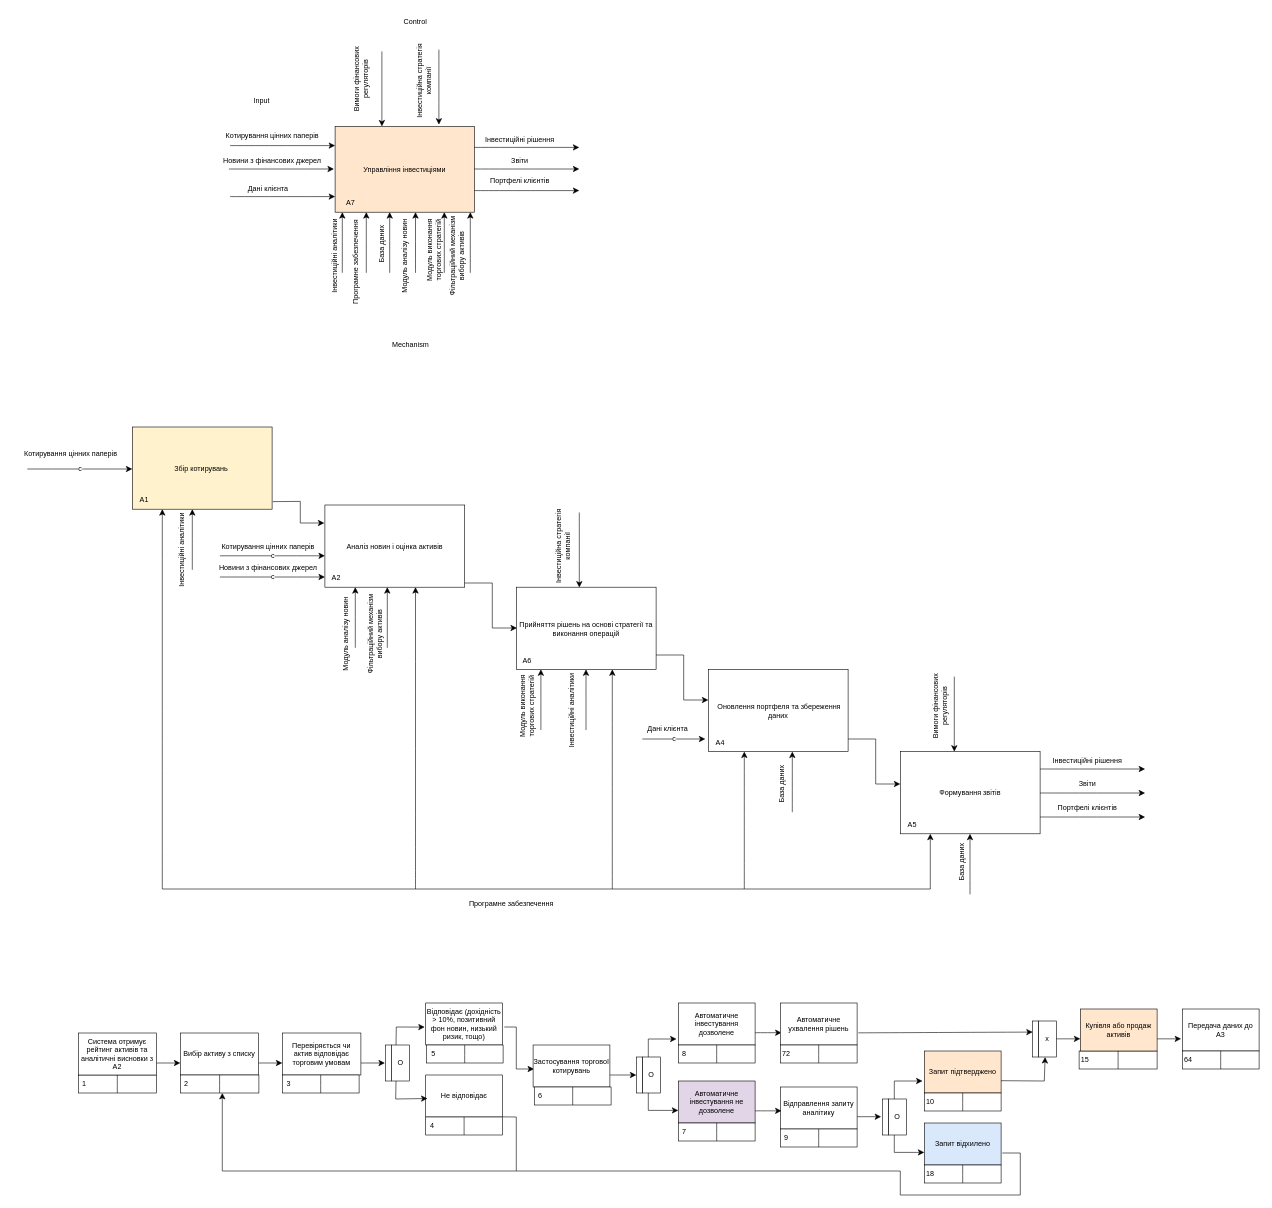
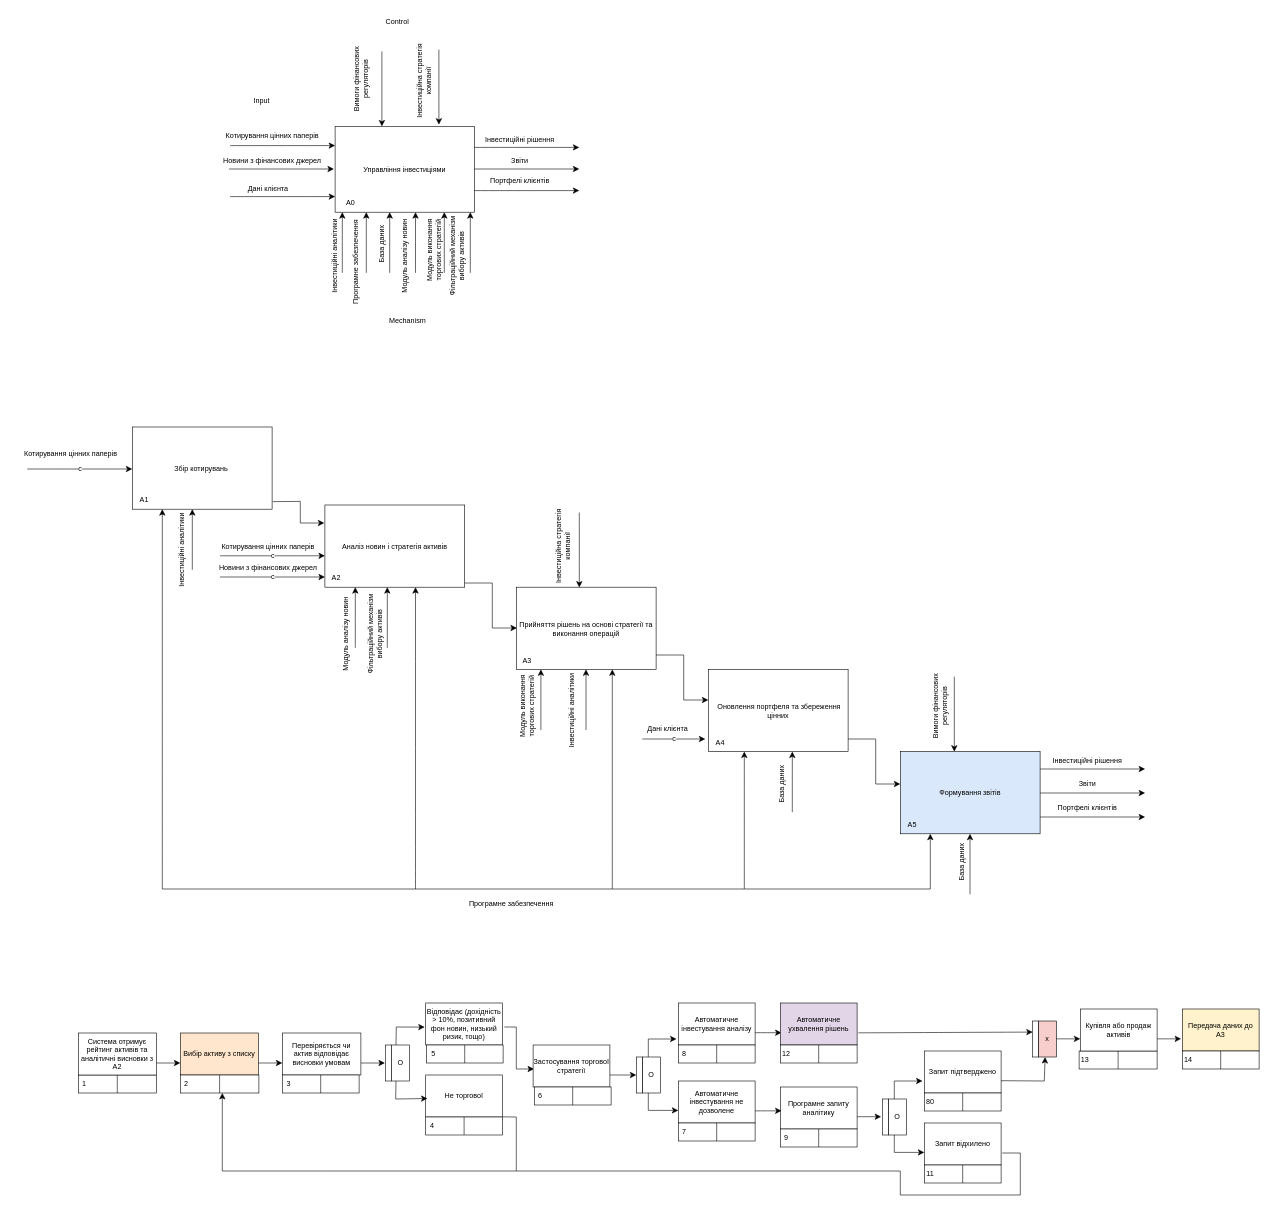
- <mxCell id="12" value="Control" style="text;html=1;align=center;verticalAlign=middle;whiteSpace=wrap;rounded=0;" parent="1" vertex="1"><mxGeometry x="662" y="20" width="60" height="30" as="geometry" /></mxCell>
+ <mxCell id="12" value="Control" style="text;html=1;align=center;verticalAlign=middle;whiteSpace=wrap;rounded=0;" parent="1" vertex="1"><mxGeometry x="632" y="20" width="60" height="30" as="geometry" /></mxCell>
- <mxCell id="2" value="Управління інвестиціями" style="rounded=0;whiteSpace=wrap;html=1;fillColor=#ffe6cc;" parent="1" vertex="1"><mxGeometry x="558" y="210" width="232" height="143" as="geometry" /></mxCell>
+ <mxCell id="2" value="Управління інвестиціями" style="rounded=0;whiteSpace=wrap;html=1;" parent="1" vertex="1"><mxGeometry x="558" y="210" width="232" height="143" as="geometry" /></mxCell>
- <mxCell id="26" value="А7" style="text;html=1;align=center;verticalAlign=middle;whiteSpace=wrap;rounded=0;" parent="1" vertex="1"><mxGeometry x="554" y="323" width="60" height="30" as="geometry" /></mxCell>
+ <mxCell id="26" value="А0" style="text;html=1;align=center;verticalAlign=middle;whiteSpace=wrap;rounded=0;" parent="1" vertex="1"><mxGeometry x="554" y="323" width="60" height="30" as="geometry" /></mxCell>
- <mxCell id="13" value="Mechanism" style="text;html=1;align=center;verticalAlign=middle;whiteSpace=wrap;rounded=0;" parent="1" vertex="1"><mxGeometry x="654" y="559" width="60" height="30" as="geometry" /></mxCell>
+ <mxCell id="13" value="Mechanism" style="text;html=1;align=center;verticalAlign=middle;whiteSpace=wrap;rounded=0;" parent="1" vertex="1"><mxGeometry x="649" y="519" width="60" height="30" as="geometry" /></mxCell>
- <mxCell id="27" value="Збір котирувань&amp;nbsp;" style="rounded=0;whiteSpace=wrap;html=1;fillColor=#fff2cc;" parent="1" vertex="1"><mxGeometry x="220" y="711" width="233" height="137" as="geometry" /></mxCell>
+ <mxCell id="27" value="Збір котирувань&amp;nbsp;" style="rounded=0;whiteSpace=wrap;html=1;" parent="1" vertex="1"><mxGeometry x="220" y="711" width="233" height="137" as="geometry" /></mxCell>
- <mxCell id="36" value="Аналіз новин і оцінка активів" style="rounded=0;whiteSpace=wrap;html=1;" vertex="1" parent="1"><mxGeometry x="541" y="841" width="233" height="137" as="geometry" /></mxCell>
+ <mxCell id="36" value="Аналіз новин і стратегія активів" style="rounded=0;whiteSpace=wrap;html=1;" vertex="1" parent="1"><mxGeometry x="541" y="841" width="233" height="137" as="geometry" /></mxCell>
- <mxCell id="84" value="А6" style="text;html=1;align=center;verticalAlign=middle;whiteSpace=wrap;rounded=0;" vertex="1" parent="1"><mxGeometry x="847.5" y="1085" width="60" height="30" as="geometry" /></mxCell>
+ <mxCell id="84" value="А3" style="text;html=1;align=center;verticalAlign=middle;whiteSpace=wrap;rounded=0;" vertex="1" parent="1"><mxGeometry x="847.5" y="1085" width="60" height="30" as="geometry" /></mxCell>
- <mxCell id="38" value="&amp;nbsp;Оновлення портфеля та збереження даних" style="rounded=0;whiteSpace=wrap;html=1;" vertex="1" parent="1"><mxGeometry x="1180" y="1115" width="233" height="137" as="geometry" /></mxCell>
+ <mxCell id="38" value="&amp;nbsp;Оновлення портфеля та збереження цінних" style="rounded=0;whiteSpace=wrap;html=1;" vertex="1" parent="1"><mxGeometry x="1180" y="1115" width="233" height="137" as="geometry" /></mxCell>
- <mxCell id="39" value="Формування звітів" style="rounded=0;whiteSpace=wrap;html=1;" vertex="1" parent="1"><mxGeometry x="1500" y="1252" width="233" height="137" as="geometry" /></mxCell>
+ <mxCell id="39" value="Формування звітів" style="rounded=0;whiteSpace=wrap;html=1;fillColor=#dae8fc;" vertex="1" parent="1"><mxGeometry x="1500" y="1252" width="233" height="137" as="geometry" /></mxCell>
- <mxCell id="175" value="Автоматичне інвестування дозволене" style="rounded=0;whiteSpace=wrap;html=1;" vertex="1" parent="1"><mxGeometry x="1130" y="1671" width="128" height="70" as="geometry" /></mxCell>
+ <mxCell id="175" value="Автоматичне інвестування аналізу" style="rounded=0;whiteSpace=wrap;html=1;" vertex="1" parent="1"><mxGeometry x="1130" y="1671" width="128" height="70" as="geometry" /></mxCell>
- <mxCell id="180" value="Автоматичне ухвалення рішень" style="rounded=0;whiteSpace=wrap;html=1;" vertex="1" parent="1"><mxGeometry x="1300" y="1671" width="128" height="70" as="geometry" /></mxCell>
+ <mxCell id="180" value="Автоматичне ухвалення рішень" style="rounded=0;whiteSpace=wrap;html=1;fillColor=#e1d5e7;" vertex="1" parent="1"><mxGeometry x="1300" y="1671" width="128" height="70" as="geometry" /></mxCell>
- <mxCell id="185" value="Купівля або продаж активів" style="rounded=0;whiteSpace=wrap;html=1;fillColor=#ffe6cc;" vertex="1" parent="1"><mxGeometry x="1800" y="1681" width="128" height="70" as="geometry" /></mxCell>
+ <mxCell id="185" value="Купівля або продаж активів" style="rounded=0;whiteSpace=wrap;html=1;" vertex="1" parent="1"><mxGeometry x="1800" y="1681" width="128" height="70" as="geometry" /></mxCell>
- <mxCell id="190" value="Передача даних до А3" style="rounded=0;whiteSpace=wrap;html=1;container=0;" vertex="1" parent="1"><mxGeometry x="1970" y="1681" width="128" height="70" as="geometry" /></mxCell>
+ <mxCell id="190" value="Передача даних до А3" style="rounded=0;whiteSpace=wrap;html=1;container=0;fillColor=#fff2cc;" vertex="1" parent="1"><mxGeometry x="1970" y="1681" width="128" height="70" as="geometry" /></mxCell>
- <mxCell id="127" value="х" style="rounded=0;whiteSpace=wrap;html=1;" vertex="1" parent="126"><mxGeometry x="10" width="30" height="60" as="geometry" /></mxCell>
+ <mxCell id="127" value="х" style="rounded=0;whiteSpace=wrap;html=1;fillColor=#f8cecc;" vertex="1" parent="126"><mxGeometry x="10" width="30" height="60" as="geometry" /></mxCell>
- <mxCell id="148" value="Вибір активу з списку" style="rounded=0;whiteSpace=wrap;html=1;" vertex="1" parent="1"><mxGeometry x="300" y="1721" width="130" height="70" as="geometry" /></mxCell>
+ <mxCell id="148" value="Вибір активу з списку" style="rounded=0;whiteSpace=wrap;html=1;fillColor=#ffe6cc;" vertex="1" parent="1"><mxGeometry x="300" y="1721" width="130" height="70" as="geometry" /></mxCell>
- <mxCell id="153" value="Перевіряється чи актив відповідає торговим умовам" style="rounded=0;whiteSpace=wrap;html=1;" vertex="1" parent="1"><mxGeometry x="470" y="1721" width="131" height="70" as="geometry" /></mxCell>
+ <mxCell id="153" value="Перевіряється чи актив відповідає висновки умовам" style="rounded=0;whiteSpace=wrap;html=1;" vertex="1" parent="1"><mxGeometry x="470" y="1721" width="131" height="70" as="geometry" /></mxCell>
- <mxCell id="189" value="72" style="text;html=1;align=center;verticalAlign=middle;whiteSpace=wrap;rounded=0;" vertex="1" parent="186"><mxGeometry x="-20" width="60" height="30" as="geometry" /></mxCell>
+ <mxCell id="189" value="12" style="text;html=1;align=center;verticalAlign=middle;whiteSpace=wrap;rounded=0;" vertex="1" parent="186"><mxGeometry x="-20" width="60" height="30" as="geometry" /></mxCell>
- <mxCell id="152" value="15" style="text;html=1;align=center;verticalAlign=middle;whiteSpace=wrap;rounded=0;" vertex="1" parent="149"><mxGeometry x="-20" width="60" height="30" as="geometry" /></mxCell>
+ <mxCell id="152" value="13" style="text;html=1;align=center;verticalAlign=middle;whiteSpace=wrap;rounded=0;" vertex="1" parent="149"><mxGeometry x="-20" width="60" height="30" as="geometry" /></mxCell>
- <mxCell id="193" value="64" style="text;html=1;align=center;verticalAlign=middle;whiteSpace=wrap;rounded=0;" vertex="1" parent="1"><mxGeometry x="1950" y="1751" width="60" height="30" as="geometry" /></mxCell>
+ <mxCell id="193" value="14" style="text;html=1;align=center;verticalAlign=middle;whiteSpace=wrap;rounded=0;" vertex="1" parent="1"><mxGeometry x="1950" y="1751" width="60" height="30" as="geometry" /></mxCell>
- <mxCell id="170" value="Застосування торгової котирувань" style="rounded=0;whiteSpace=wrap;html=1;" vertex="1" parent="1"><mxGeometry x="888" y="1741" width="128" height="70" as="geometry" /></mxCell>
+ <mxCell id="170" value="Застосування торгової стратегії" style="rounded=0;whiteSpace=wrap;html=1;" vertex="1" parent="1"><mxGeometry x="888" y="1741" width="128" height="70" as="geometry" /></mxCell>
- <mxCell id="115" value="Запит підтверджено" style="rounded=0;whiteSpace=wrap;html=1;fillColor=#ffe6cc;" vertex="1" parent="114"><mxGeometry width="128" height="70" as="geometry" /></mxCell>
+ <mxCell id="115" value="Запит підтверджено" style="rounded=0;whiteSpace=wrap;html=1;" vertex="1" parent="114"><mxGeometry width="128" height="70" as="geometry" /></mxCell>
- <mxCell id="91" value="Не відповідає" style="rounded=0;whiteSpace=wrap;html=1;" vertex="1" parent="90"><mxGeometry width="128" height="70" as="geometry" /></mxCell>
+ <mxCell id="91" value="Не торгової" style="rounded=0;whiteSpace=wrap;html=1;" vertex="1" parent="90"><mxGeometry width="128" height="70" as="geometry" /></mxCell>
- <mxCell id="100" value="Автоматичне інвестування не дозволене" style="rounded=0;whiteSpace=wrap;html=1;fillColor=#e1d5e7;" vertex="1" parent="99"><mxGeometry width="128" height="70" as="geometry" /></mxCell>
+ <mxCell id="100" value="Автоматичне інвестування не дозволене" style="rounded=0;whiteSpace=wrap;html=1;" vertex="1" parent="99"><mxGeometry width="128" height="70" as="geometry" /></mxCell>
- <mxCell id="119" value="10" style="text;html=1;align=center;verticalAlign=middle;whiteSpace=wrap;rounded=0;" vertex="1" parent="116"><mxGeometry x="-20" width="60" height="30" as="geometry" /></mxCell>
+ <mxCell id="119" value="80" style="text;html=1;align=center;verticalAlign=middle;whiteSpace=wrap;rounded=0;" vertex="1" parent="116"><mxGeometry x="-20" width="60" height="30" as="geometry" /></mxCell>
- <mxCell id="106" value="Відправлення запиту аналітику" style="rounded=0;whiteSpace=wrap;html=1;" vertex="1" parent="105"><mxGeometry width="128" height="70" as="geometry" /></mxCell>
+ <mxCell id="106" value="Програмне запиту аналітику" style="rounded=0;whiteSpace=wrap;html=1;" vertex="1" parent="105"><mxGeometry width="128" height="70" as="geometry" /></mxCell>
- <mxCell id="121" value="Запит відхилено" style="rounded=0;whiteSpace=wrap;html=1;fillColor=#dae8fc;" vertex="1" parent="120"><mxGeometry width="128" height="70" as="geometry" /></mxCell>
+ <mxCell id="121" value="Запит відхилено" style="rounded=0;whiteSpace=wrap;html=1;" vertex="1" parent="120"><mxGeometry width="128" height="70" as="geometry" /></mxCell>
- <mxCell id="125" value="18" style="text;html=1;align=center;verticalAlign=middle;whiteSpace=wrap;rounded=0;" vertex="1" parent="122"><mxGeometry x="-20" width="60" height="30" as="geometry" /></mxCell>
+ <mxCell id="125" value="11" style="text;html=1;align=center;verticalAlign=middle;whiteSpace=wrap;rounded=0;" vertex="1" parent="122"><mxGeometry x="-20" width="60" height="30" as="geometry" /></mxCell>
